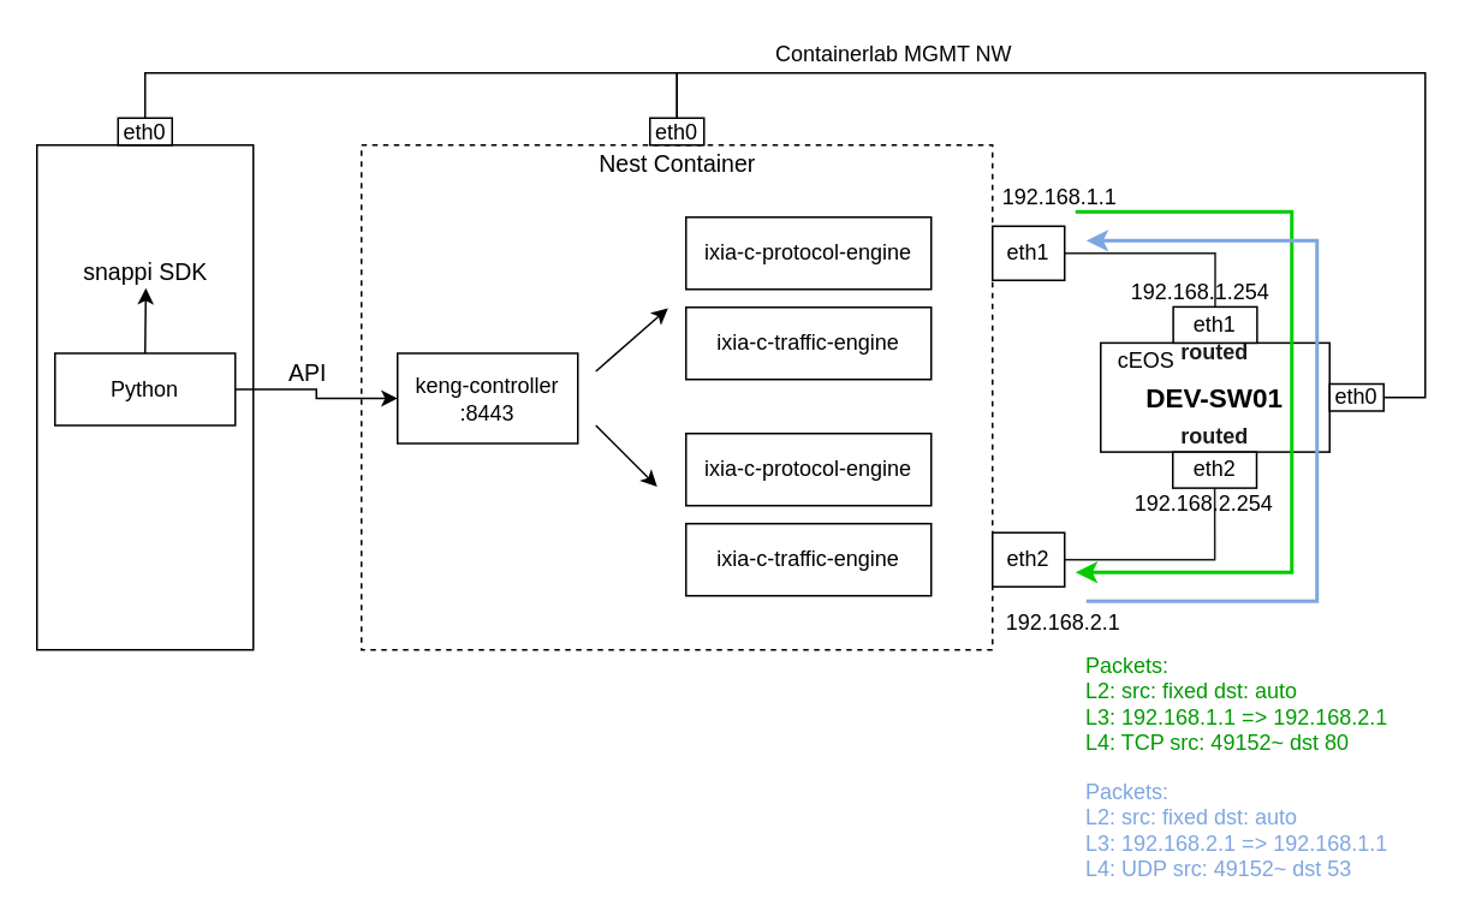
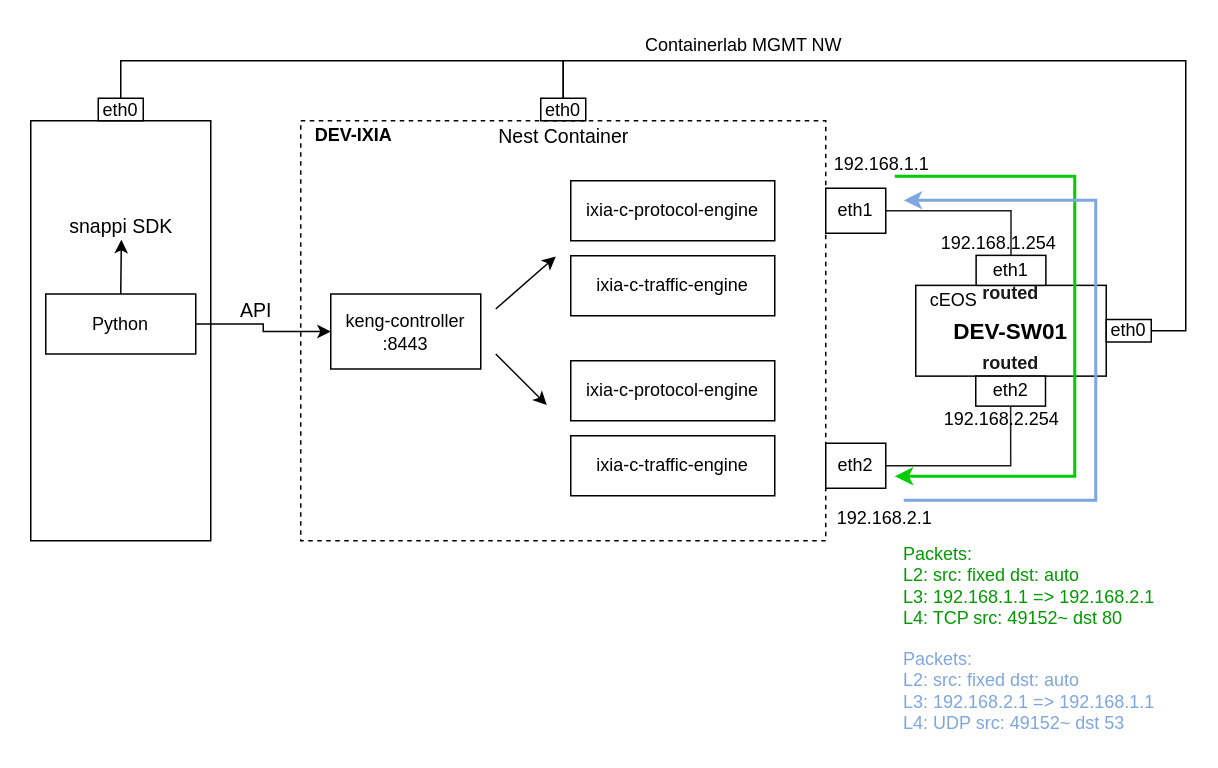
+ <mxCell id="3" value="DEV-IXIA" style="text;html=1;align=center;verticalAlign=middle;resizable=0;points=[];autosize=1;strokeColor=none;fillColor=none;fontStyle=1" parent="1" vertex="1"><mxGeometry x="200" y="80" width="70" height="20" as="geometry" /></mxCell>
